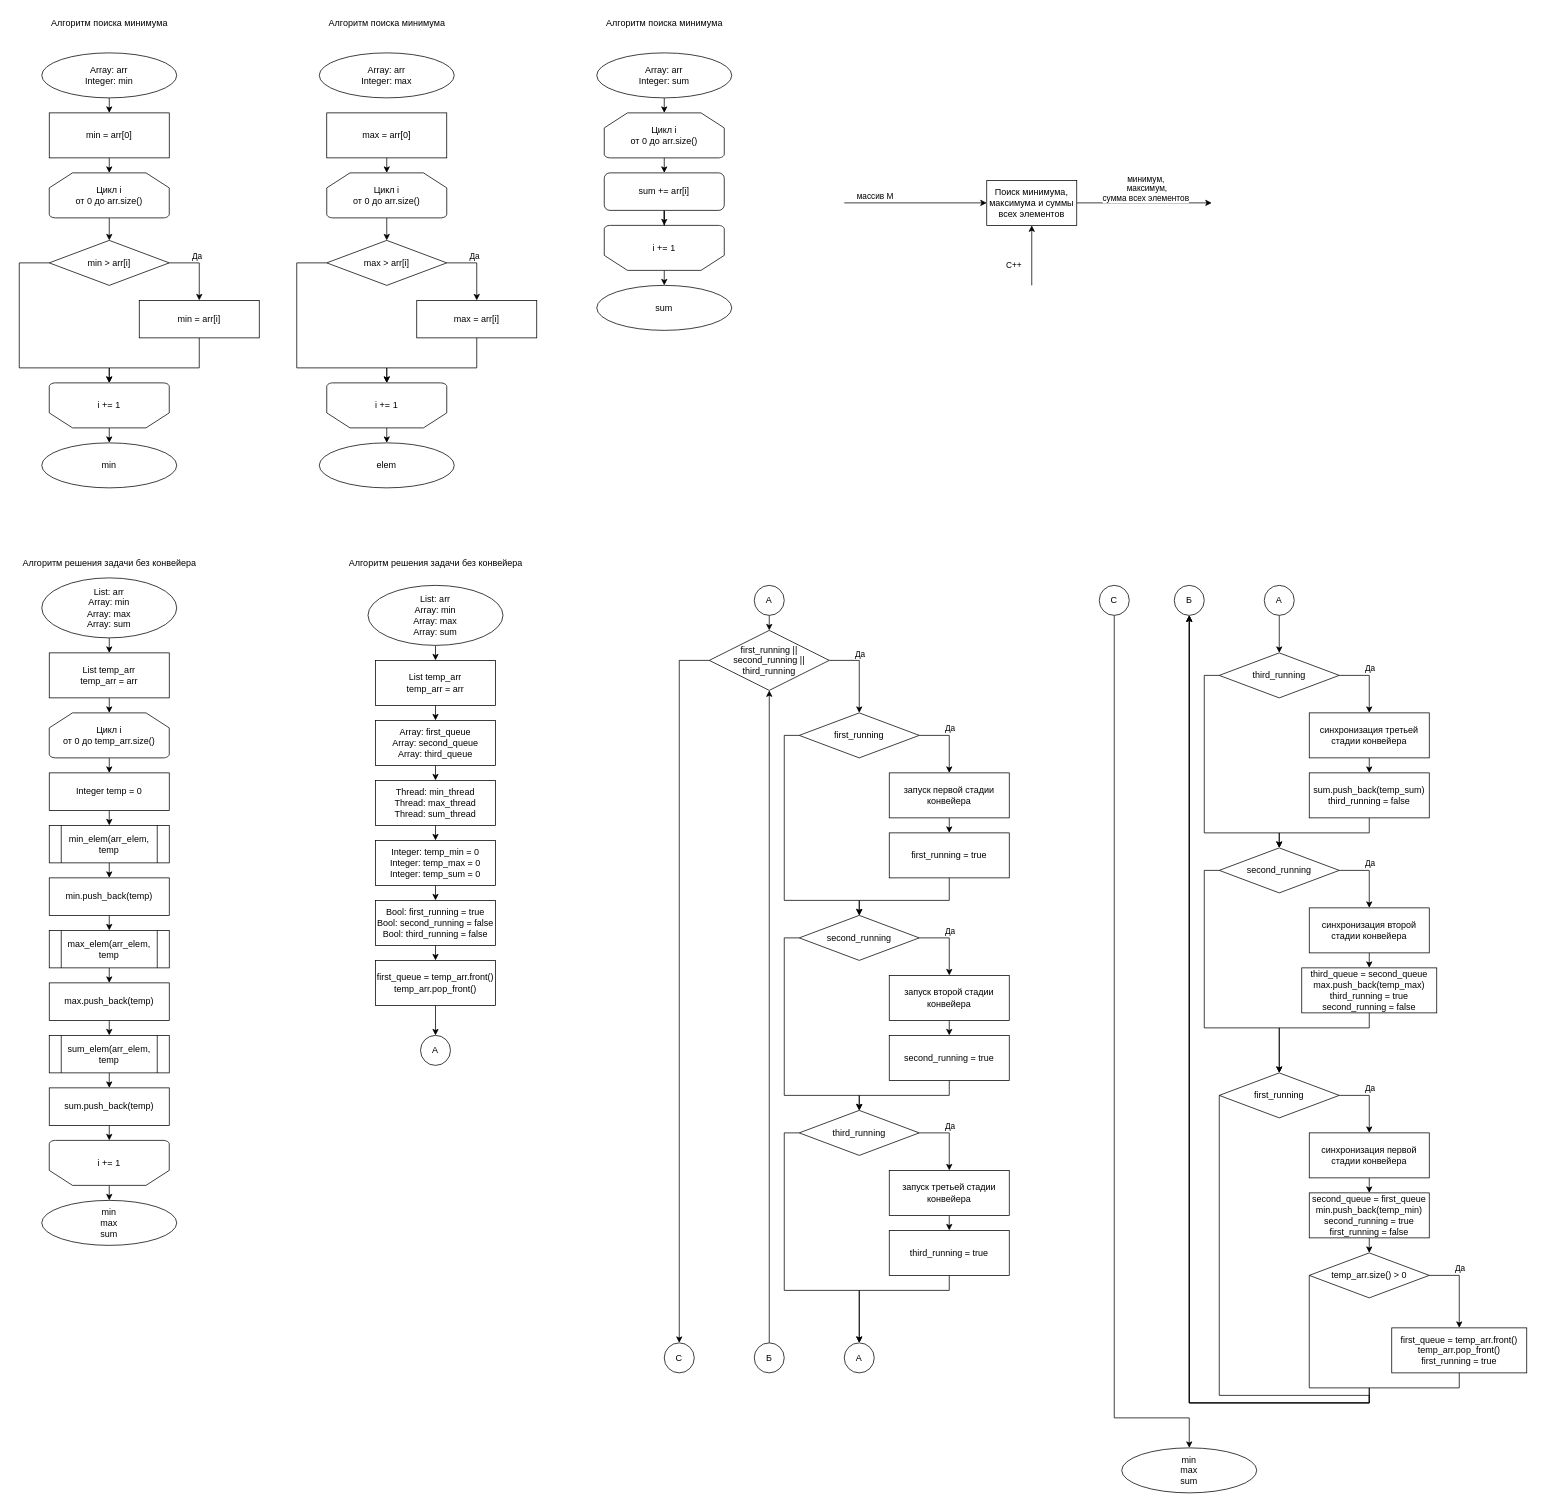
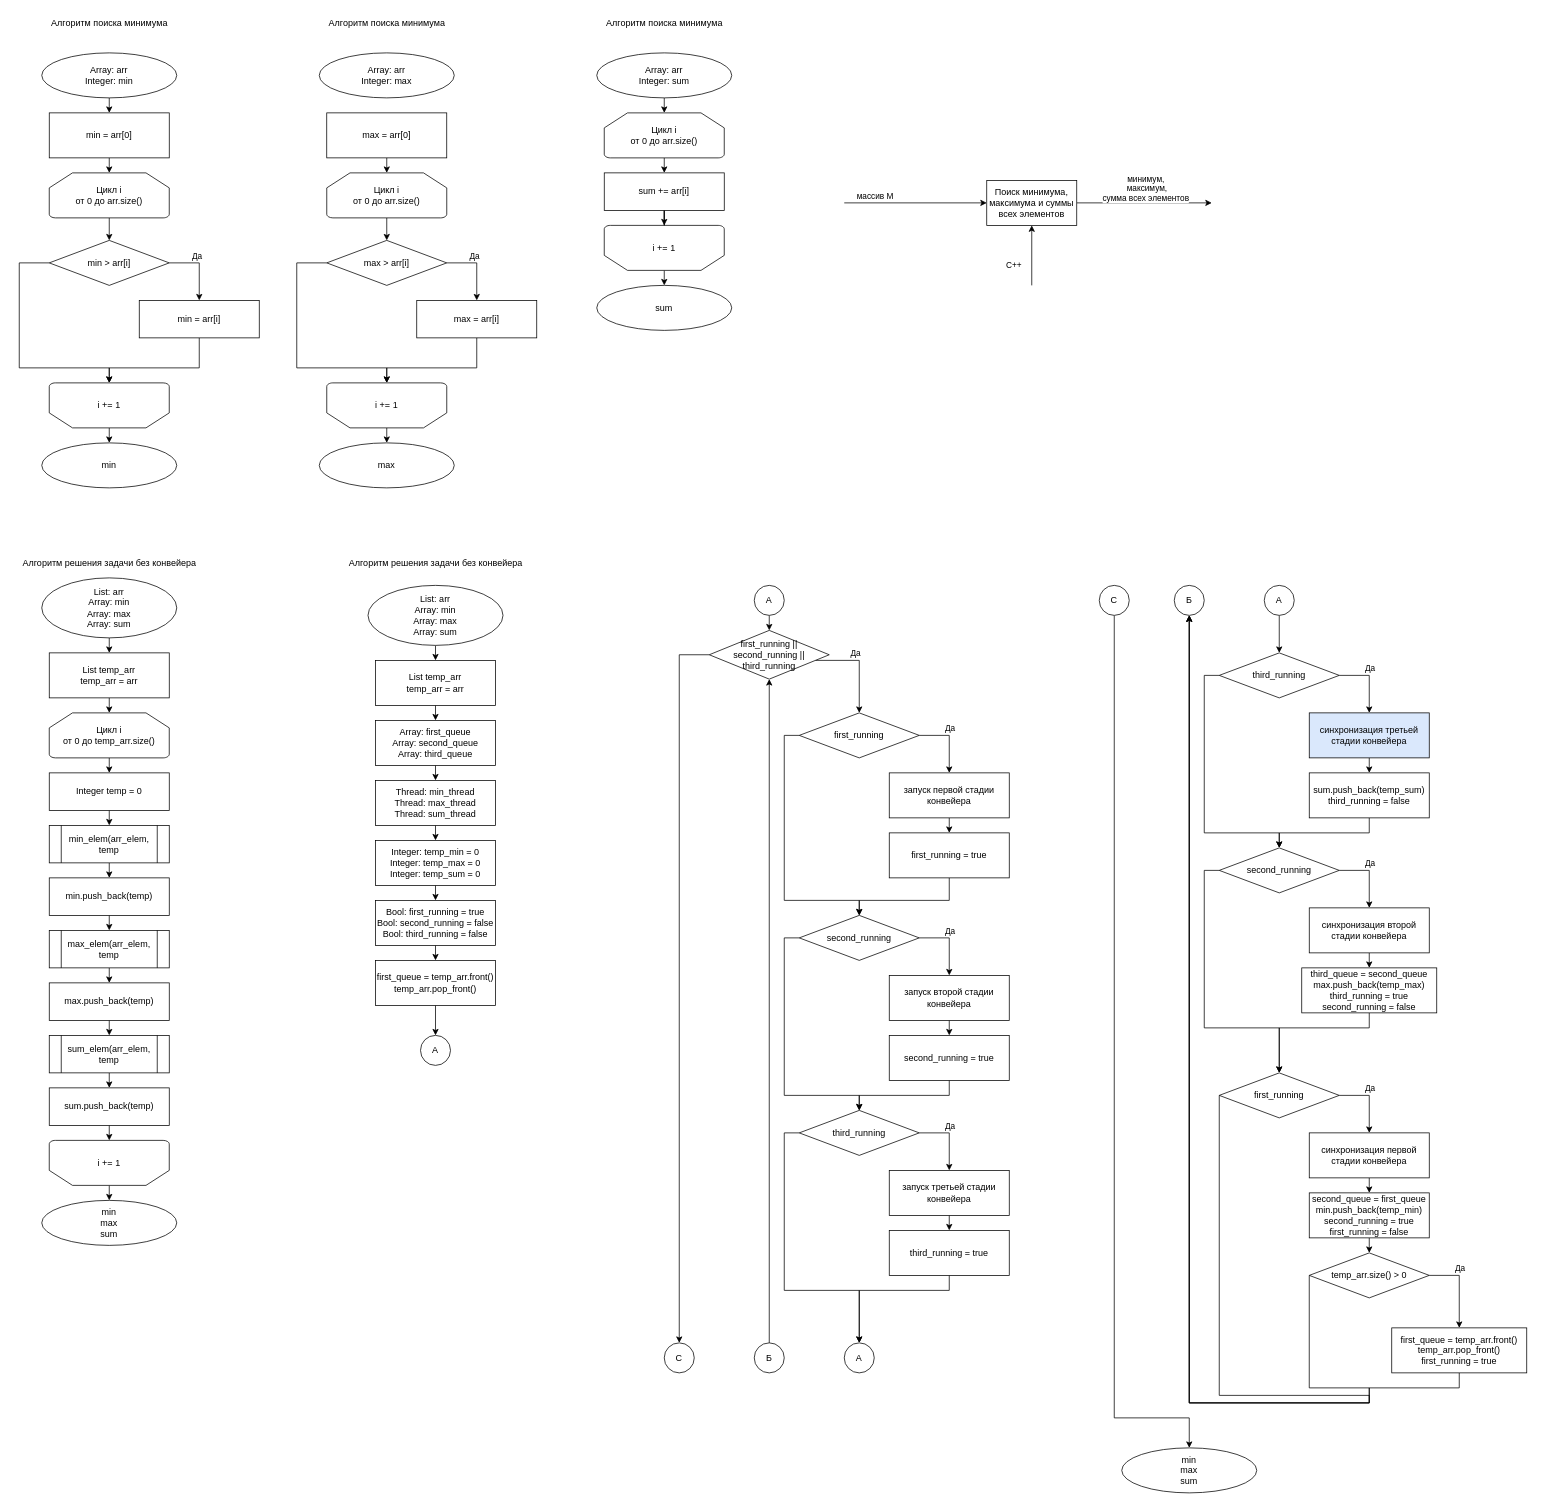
- <mxCell id="49" value="sum += arr[i]" style="whiteSpace=wrap;html=1;strokeWidth=1;rounded=1;" vertex="1" parent="1"><mxGeometry x="805" y="230" width="160" height="50" as="geometry" /></mxCell>
+ <mxCell id="49" value="sum += arr[i]" style="rounded=0;whiteSpace=wrap;html=1;strokeWidth=1;" vertex="1" parent="1"><mxGeometry x="805" y="230" width="160" height="50" as="geometry" /></mxCell>
- <mxCell id="39" value="elem" style="strokeWidth=1;html=1;shape=mxgraph.flowchart.start_1;whiteSpace=wrap;" vertex="1" parent="1"><mxGeometry x="425" y="590" width="180" height="60" as="geometry" /></mxCell>
+ <mxCell id="39" value="max" style="strokeWidth=1;html=1;shape=mxgraph.flowchart.start_1;whiteSpace=wrap;" vertex="1" parent="1"><mxGeometry x="425" y="590" width="180" height="60" as="geometry" /></mxCell>
- <mxCell id="92" value="first_running || second_running || third_running" style="rhombus;whiteSpace=wrap;html=1;strokeWidth=1;" vertex="1" parent="1"><mxGeometry x="945" y="840" width="160" height="80" as="geometry" /></mxCell>
+ <mxCell id="92" value="first_running || second_running || third_running" style="rhombus;whiteSpace=wrap;html=1;strokeWidth=1;" vertex="1" parent="1"><mxGeometry x="945" y="840" width="160" height="65" as="geometry" /></mxCell>
- <mxCell id="128" value="синхронизация третьей стадии конвейера" style="rounded=0;whiteSpace=wrap;html=1;strokeWidth=1;" vertex="1" parent="1"><mxGeometry x="1745" y="950" width="160" height="60" as="geometry" /></mxCell>
+ <mxCell id="128" value="синхронизация третьей стадии конвейера" style="rounded=0;whiteSpace=wrap;html=1;strokeWidth=1;fillColor=#dae8fc;" vertex="1" parent="1"><mxGeometry x="1745" y="950" width="160" height="60" as="geometry" /></mxCell>
